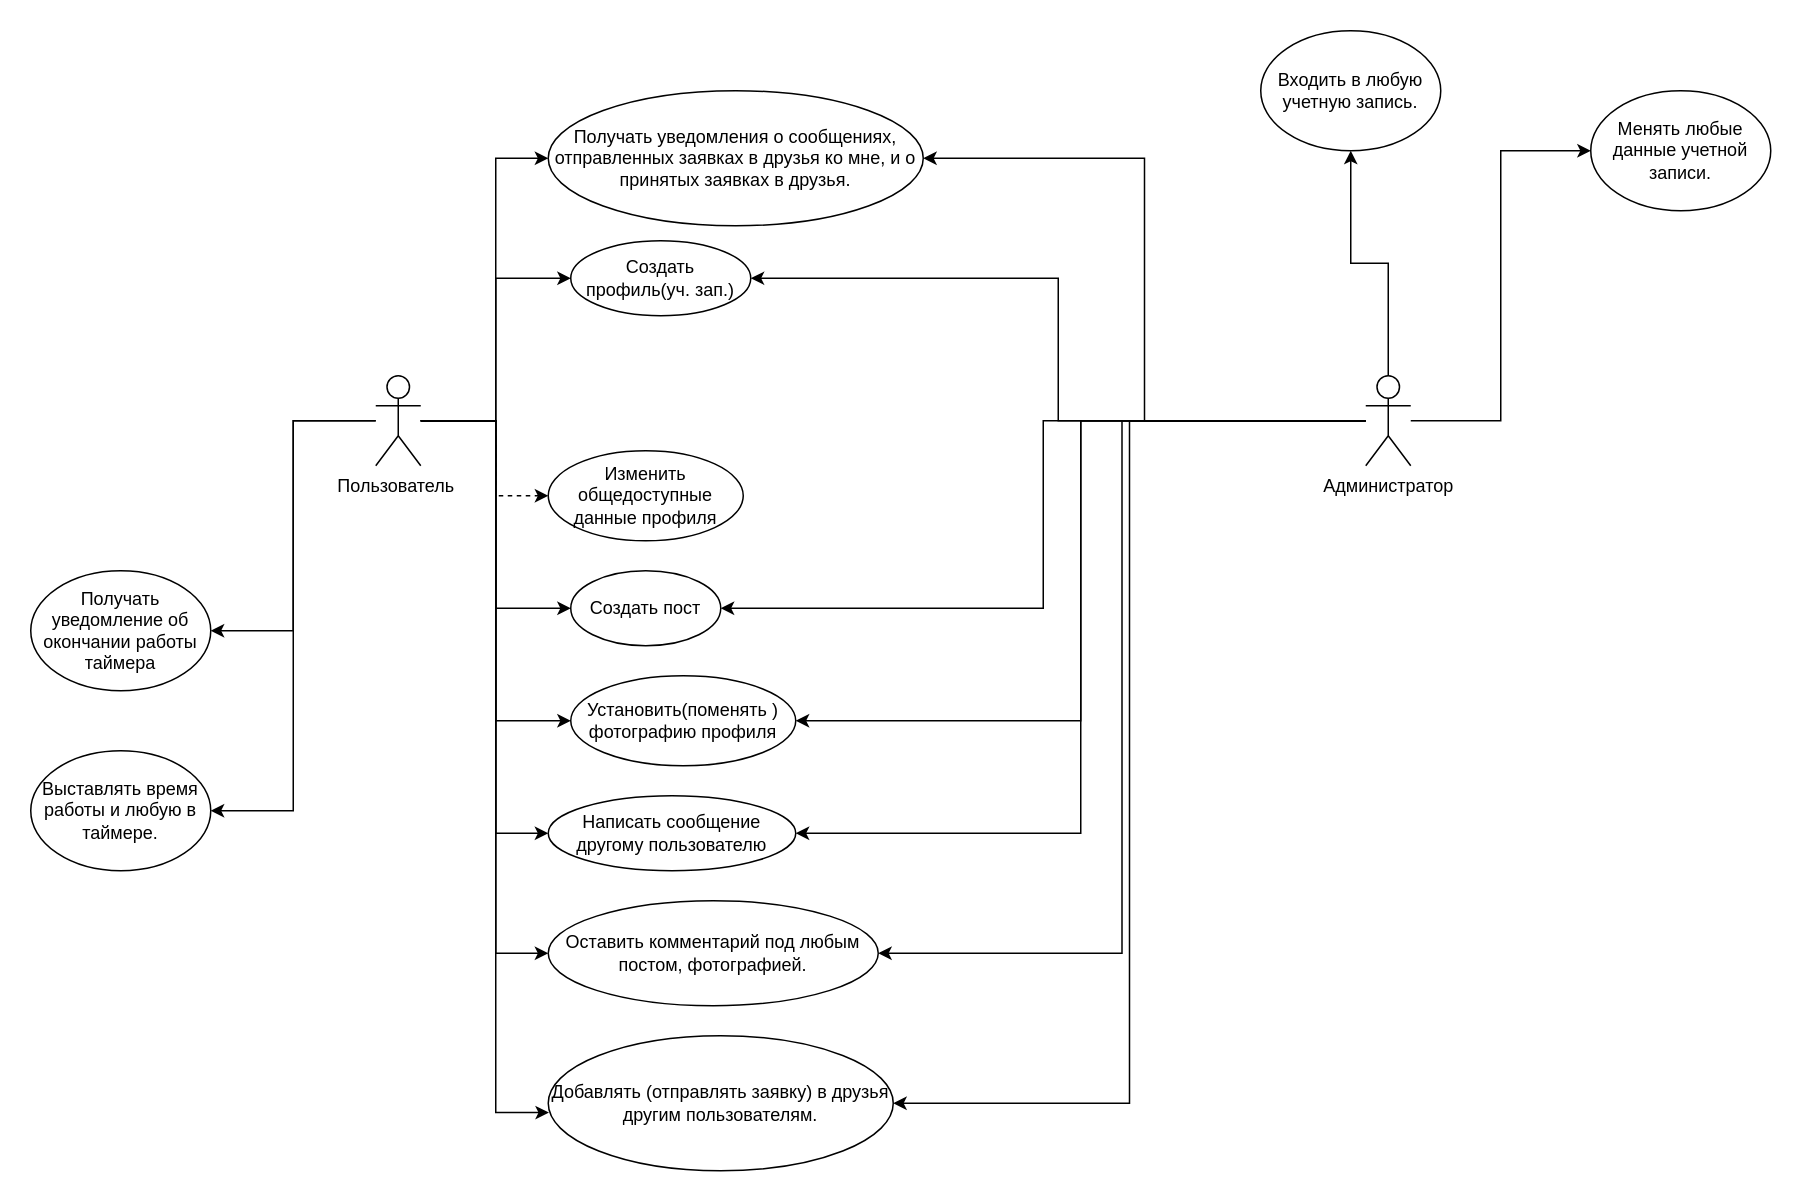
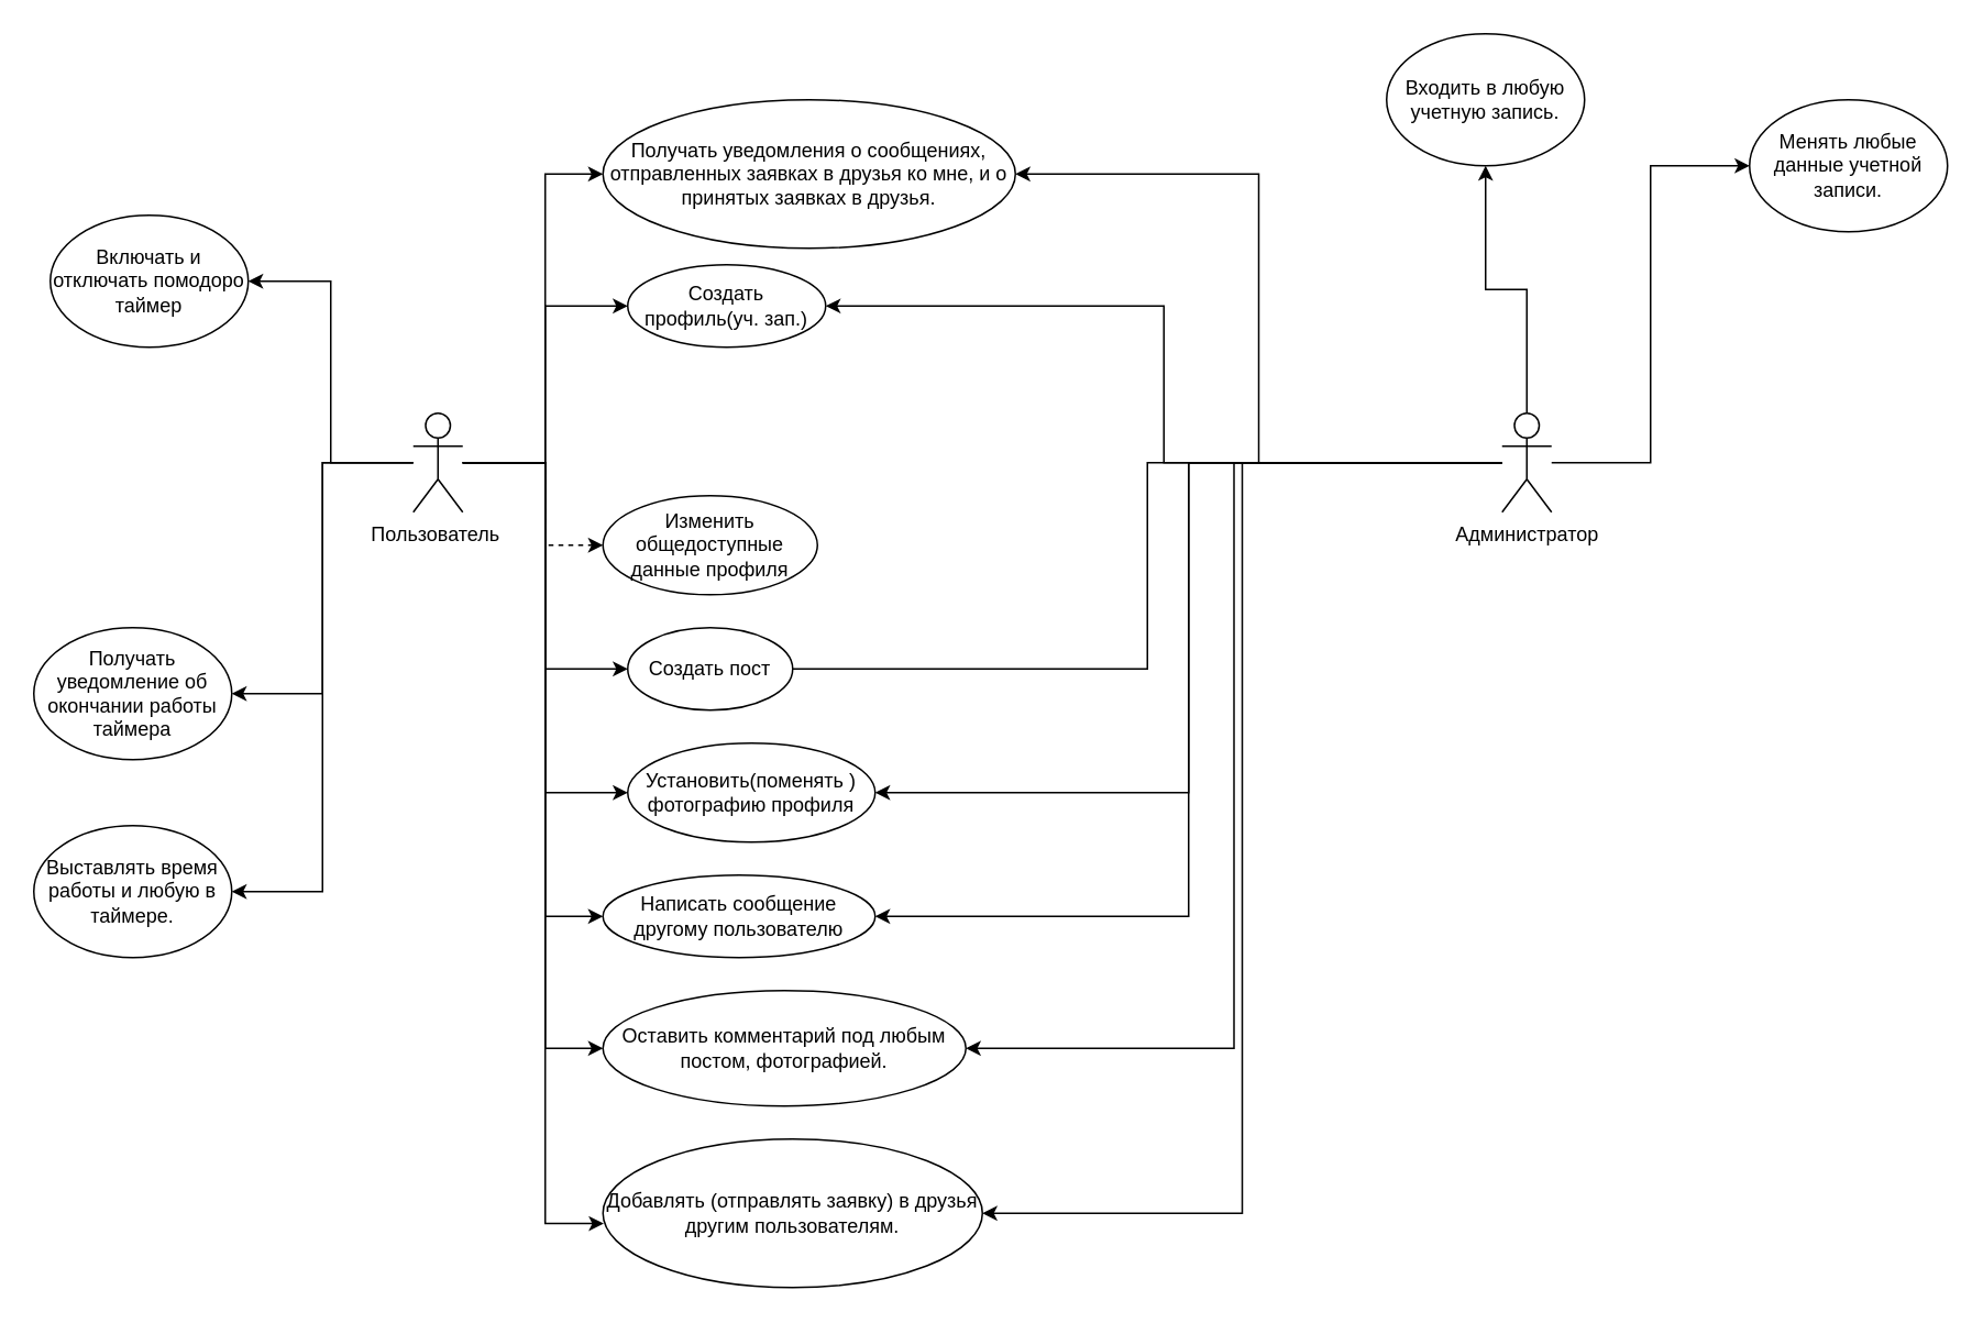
+ <mxCell id="34" value="Включать&amp;nbsp;и отключать помодоро таймер" style="ellipse;whiteSpace=wrap;html=1;" vertex="1" parent="1"><mxGeometry x="30" y="130" width="120" height="80" as="geometry" /></mxCell>
+ <mxCell id="10" style="edgeStyle=orthogonalEdgeStyle;rounded=0;orthogonalLoop=1;jettySize=auto;html=1;entryX=1;entryY=0.5;entryDx=0;entryDy=0;" edge="1" parent="1" source="13" target="34"><mxGeometry relative="1" as="geometry" /></mxCell>
- <mxCell id="16" style="edgeStyle=orthogonalEdgeStyle;rounded=0;orthogonalLoop=1;jettySize=auto;html=1;entryX=1;entryY=0.5;entryDx=0;entryDy=0;" parent="1" source="23" target="28" edge="1"><mxGeometry relative="1" as="geometry" /></mxCell>
+ <mxCell id="16" style="edgeStyle=orthogonalEdgeStyle;rounded=0;orthogonalLoop=1;jettySize=auto;html=1;entryX=1;entryY=0.5;entryDx=0;entryDy=0;endArrow=none;" parent="1" source="23" target="28" edge="1"><mxGeometry relative="1" as="geometry" /></mxCell>
